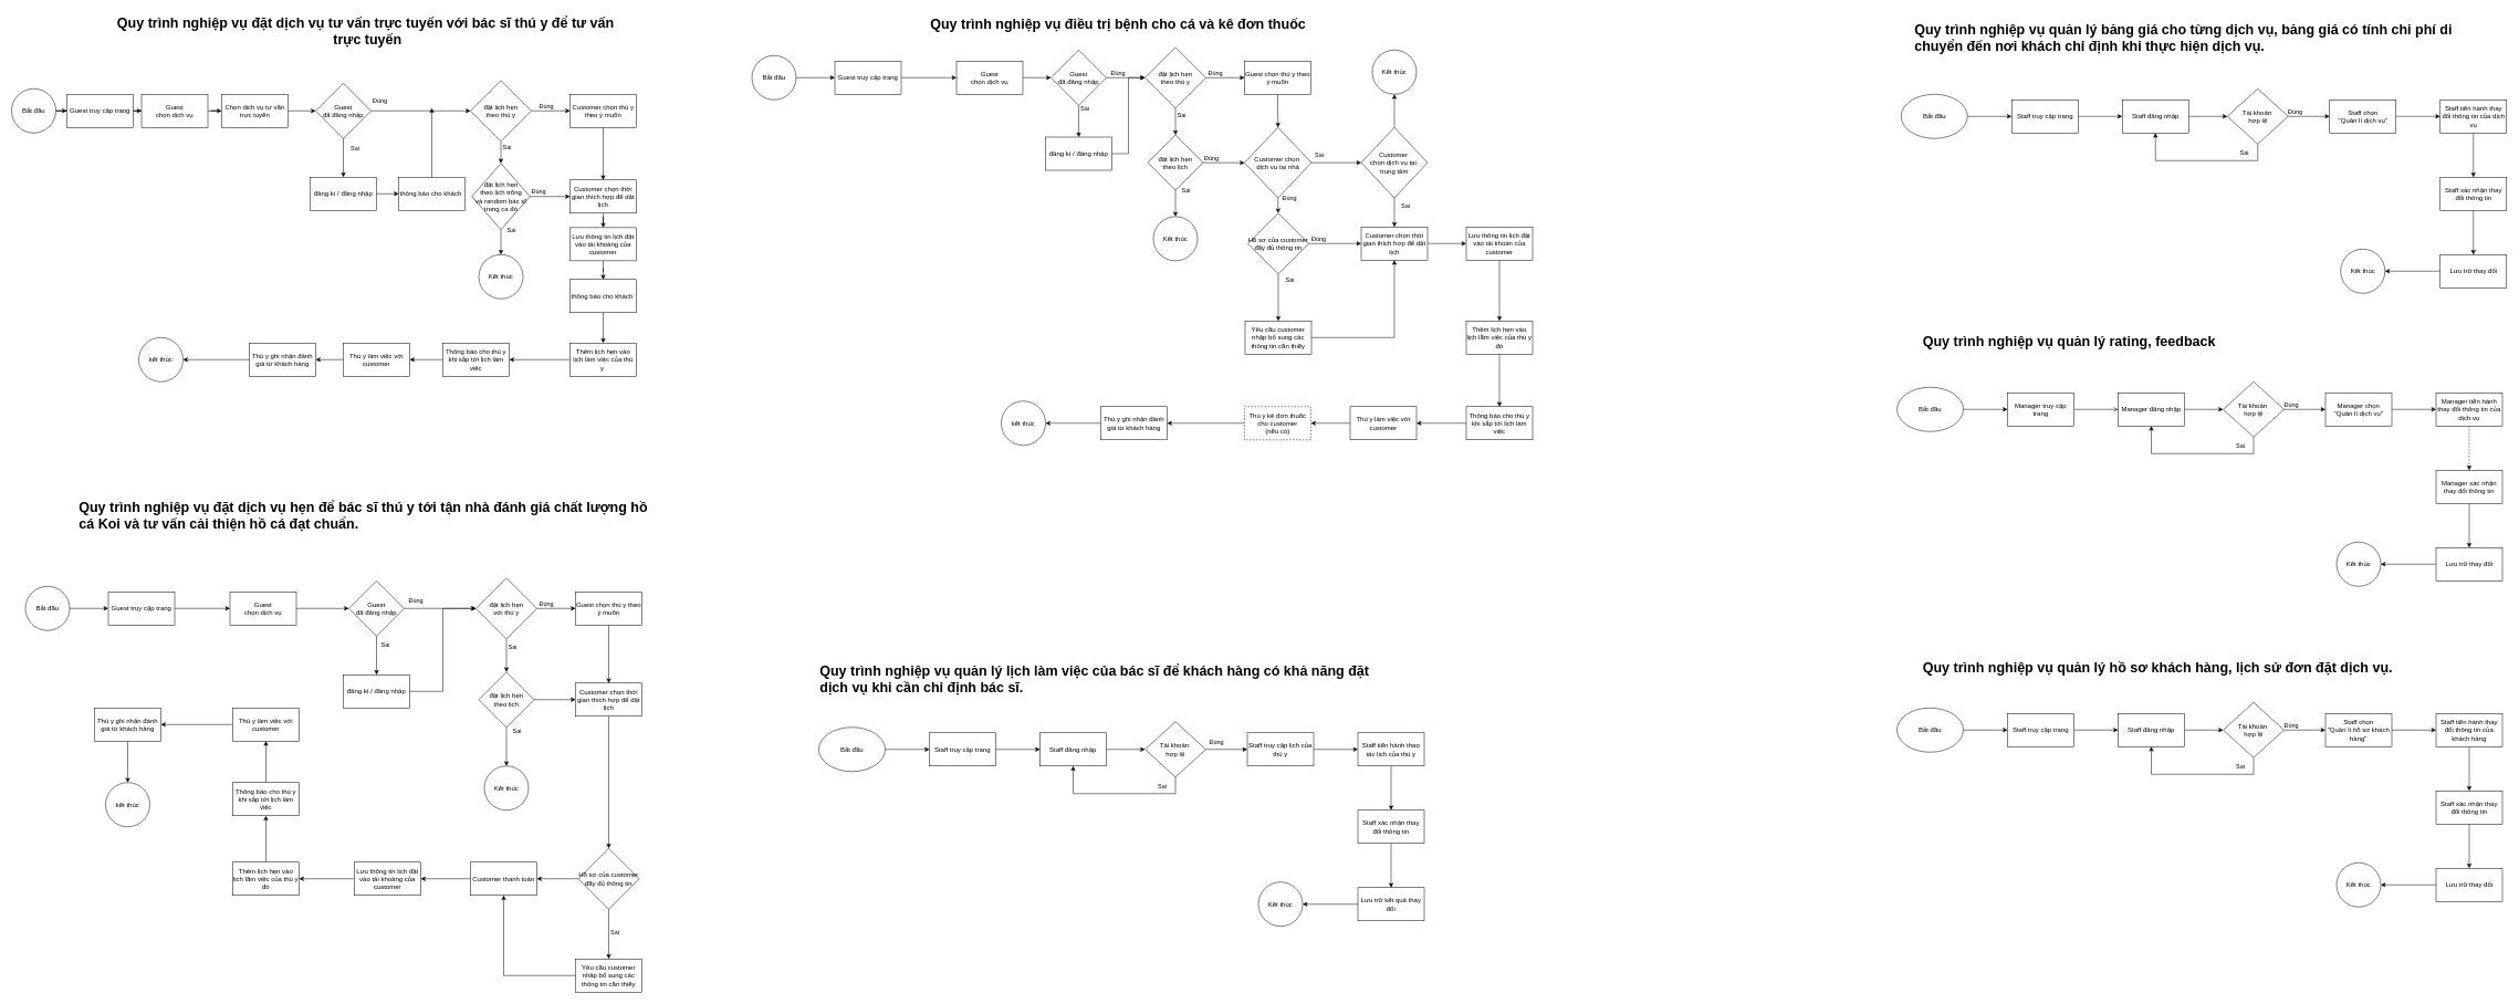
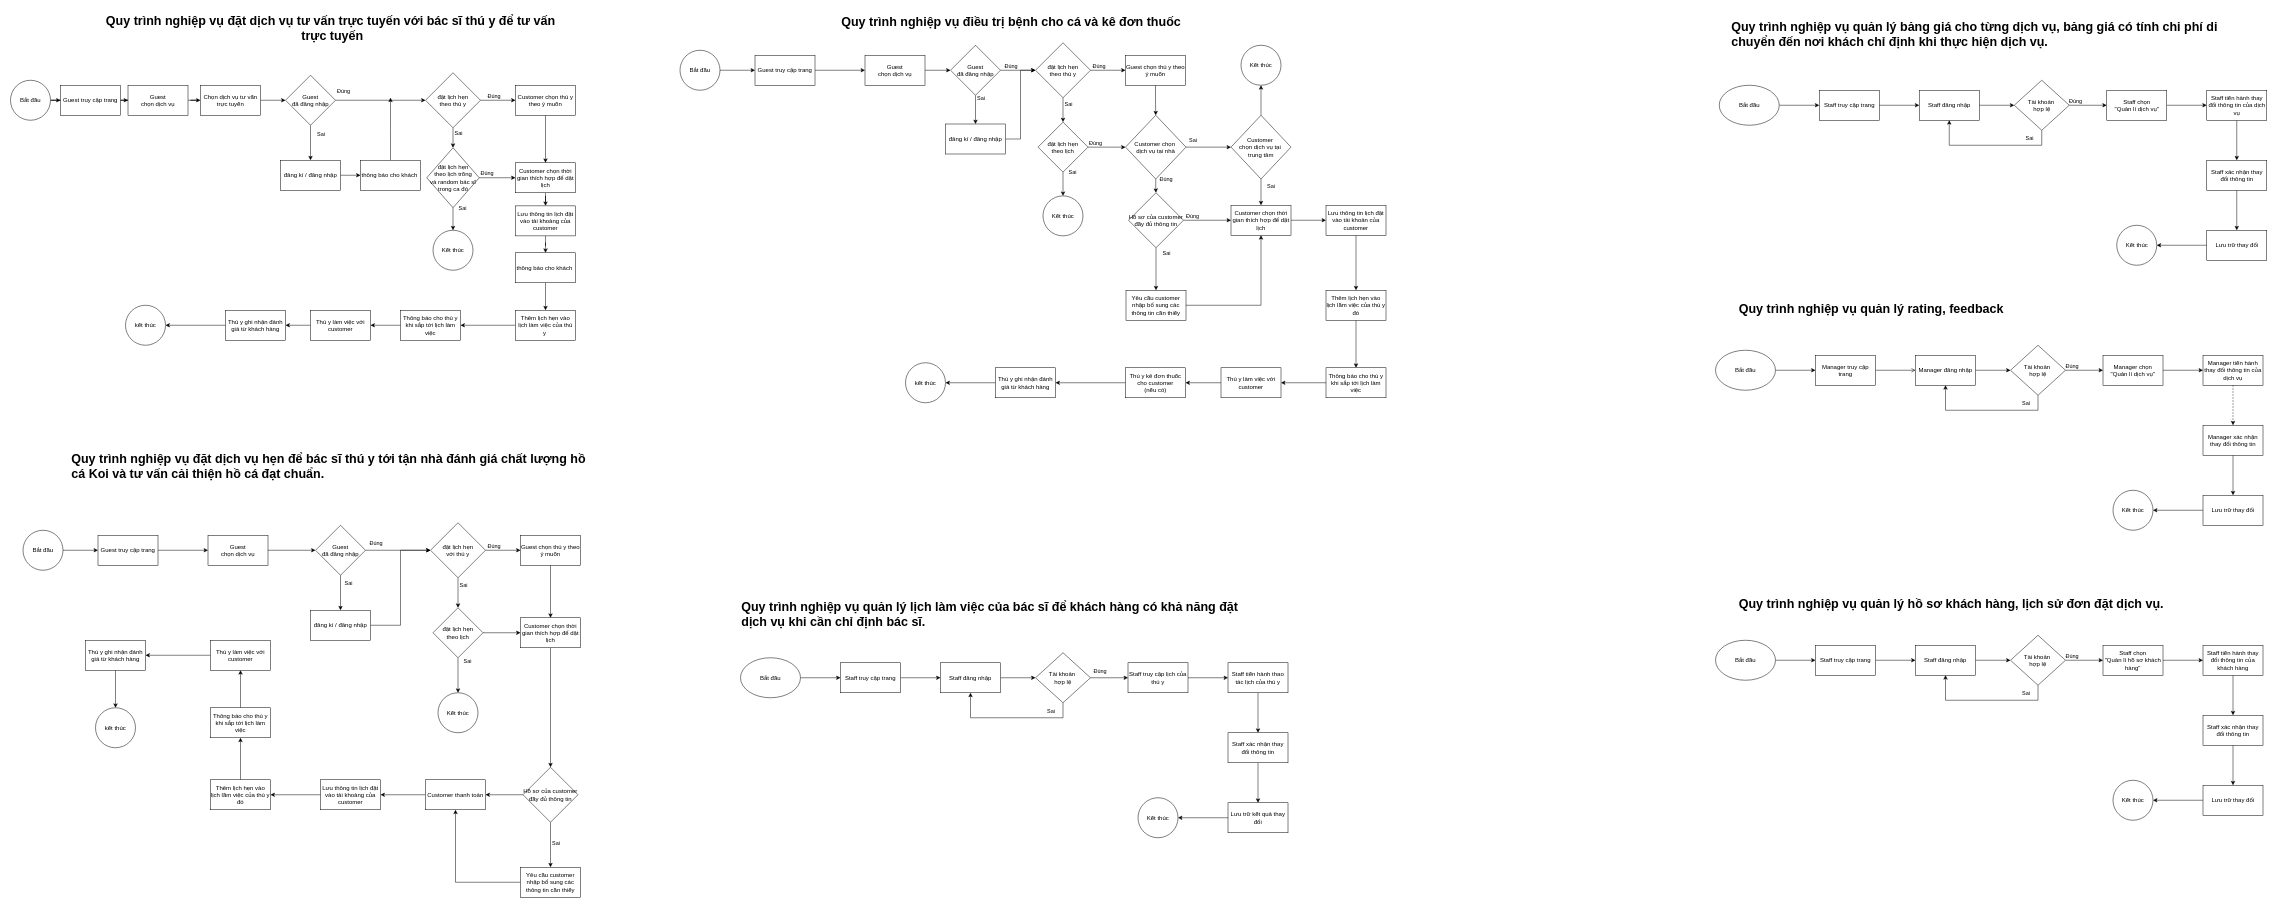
- <mxCell id="147" value="&lt;div&gt;Thú y kê đơn thuốc cho customer&lt;/div&gt;&lt;div&gt;(nếu có)&lt;br&gt;&lt;/div&gt;" style="rounded=0;whiteSpace=wrap;html=1;dashed=1;" vertex="1" parent="1"><mxGeometry x="2250" y="735" width="120" height="60" as="geometry" /></mxCell>
+ <mxCell id="147" value="&lt;div&gt;Thú y kê đơn thuốc cho customer&lt;/div&gt;&lt;div&gt;(nếu có)&lt;br&gt;&lt;/div&gt;" style="rounded=0;whiteSpace=wrap;html=1;" vertex="1" parent="1"><mxGeometry x="2250" y="735" width="120" height="60" as="geometry" /></mxCell>
